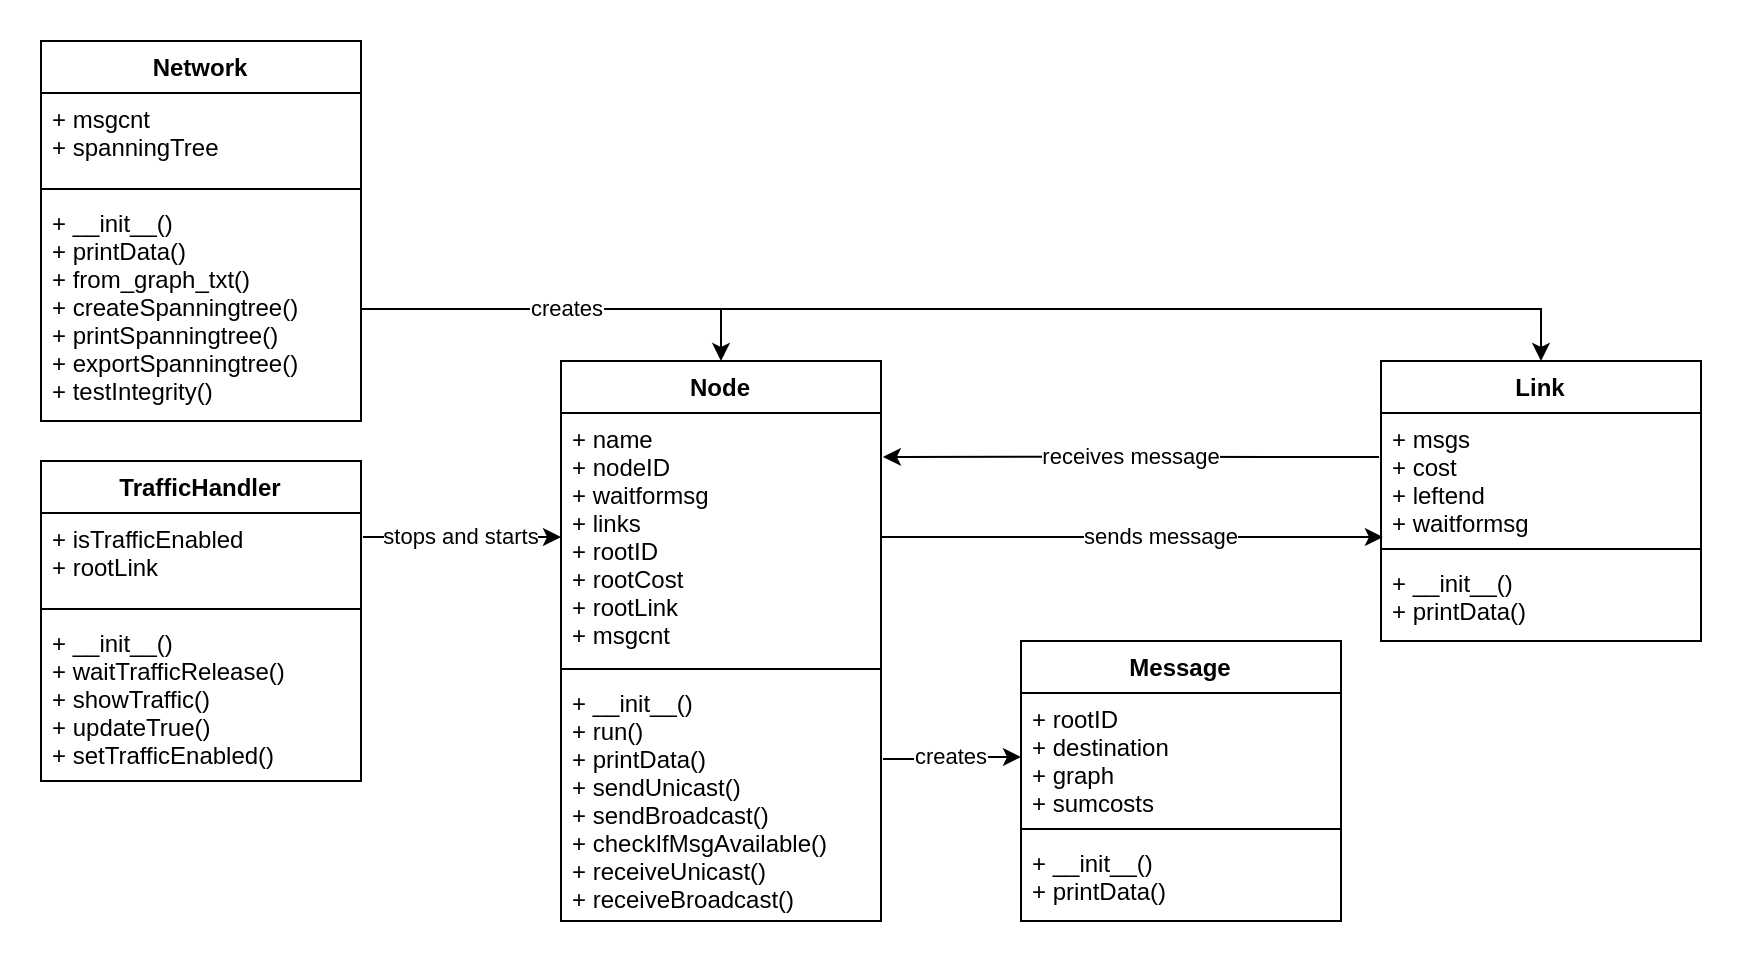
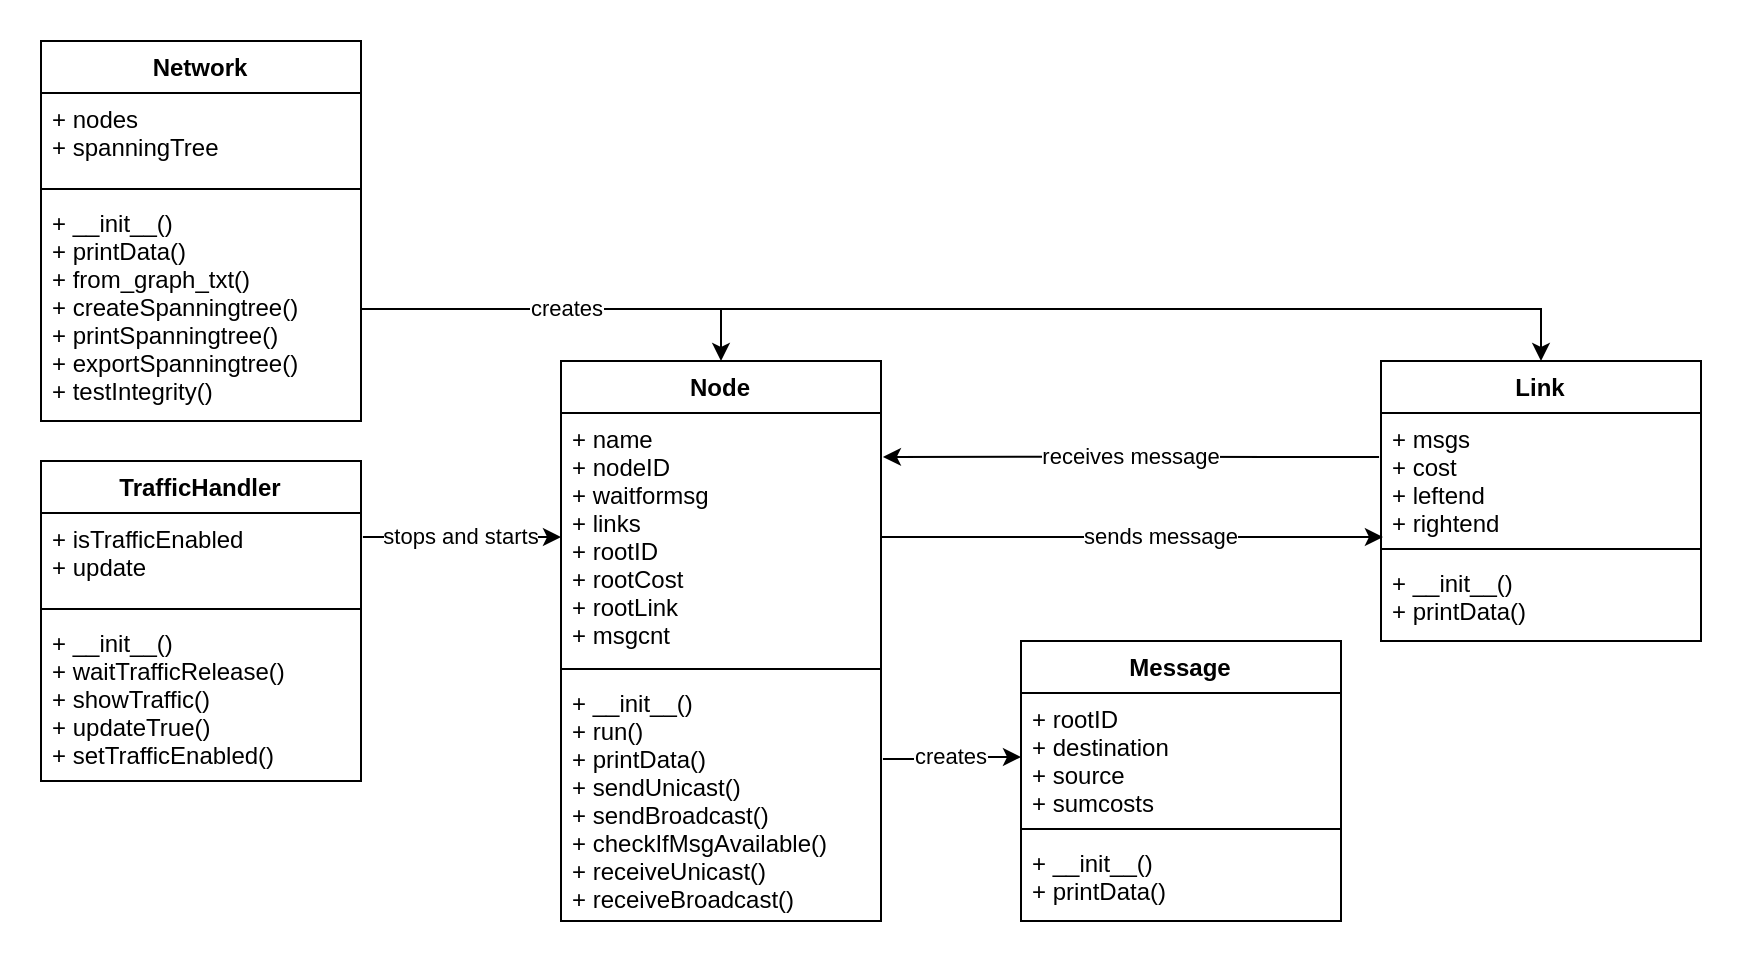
- <mxCell id="17" value="+ msgcnt&#10;+ spanningTree" style="text;strokeColor=none;fillColor=none;align=left;verticalAlign=top;spacingLeft=4;spacingRight=4;overflow=hidden;rotatable=0;points=[[0,0.5],[1,0.5]];portConstraint=eastwest;" vertex="1" parent="16"><mxGeometry y="26" width="160" height="44" as="geometry" /></mxCell>
+ <mxCell id="17" value="+ nodes&#10;+ spanningTree" style="text;strokeColor=none;fillColor=none;align=left;verticalAlign=top;spacingLeft=4;spacingRight=4;overflow=hidden;rotatable=0;points=[[0,0.5],[1,0.5]];portConstraint=eastwest;" vertex="1" parent="16"><mxGeometry y="26" width="160" height="44" as="geometry" /></mxCell>
- <mxCell id="4" value="+ msgs&#10;+ cost&#10;+ leftend&#10;+ waitformsg" style="text;strokeColor=none;fillColor=none;align=left;verticalAlign=top;spacingLeft=4;spacingRight=4;overflow=hidden;rotatable=0;points=[[0,0.5],[1,0.5]];portConstraint=eastwest;" vertex="1" parent="3"><mxGeometry y="26" width="160" height="64" as="geometry" /></mxCell>
+ <mxCell id="4" value="+ msgs&#10;+ cost&#10;+ leftend&#10;+ rightend" style="text;strokeColor=none;fillColor=none;align=left;verticalAlign=top;spacingLeft=4;spacingRight=4;overflow=hidden;rotatable=0;points=[[0,0.5],[1,0.5]];portConstraint=eastwest;" vertex="1" parent="3"><mxGeometry y="26" width="160" height="64" as="geometry" /></mxCell>
- <mxCell id="22" value="+ isTrafficEnabled&#10;+ rootLink" style="text;strokeColor=none;fillColor=none;align=left;verticalAlign=top;spacingLeft=4;spacingRight=4;overflow=hidden;rotatable=0;points=[[0,0.5],[1,0.5]];portConstraint=eastwest;" vertex="1" parent="21"><mxGeometry y="26" width="160" height="44" as="geometry" /></mxCell>
+ <mxCell id="22" value="+ isTrafficEnabled&#10;+ update" style="text;strokeColor=none;fillColor=none;align=left;verticalAlign=top;spacingLeft=4;spacingRight=4;overflow=hidden;rotatable=0;points=[[0,0.5],[1,0.5]];portConstraint=eastwest;" vertex="1" parent="21"><mxGeometry y="26" width="160" height="44" as="geometry" /></mxCell>
- <mxCell id="8" value="+ rootID&#10;+ destination&#10;+ graph&#10;+ sumcosts" style="text;strokeColor=none;fillColor=none;align=left;verticalAlign=top;spacingLeft=4;spacingRight=4;overflow=hidden;rotatable=0;points=[[0,0.5],[1,0.5]];portConstraint=eastwest;" vertex="1" parent="7"><mxGeometry y="26" width="160" height="64" as="geometry" /></mxCell>
+ <mxCell id="8" value="+ rootID&#10;+ destination&#10;+ source&#10;+ sumcosts" style="text;strokeColor=none;fillColor=none;align=left;verticalAlign=top;spacingLeft=4;spacingRight=4;overflow=hidden;rotatable=0;points=[[0,0.5],[1,0.5]];portConstraint=eastwest;" vertex="1" parent="7"><mxGeometry y="26" width="160" height="64" as="geometry" /></mxCell>
